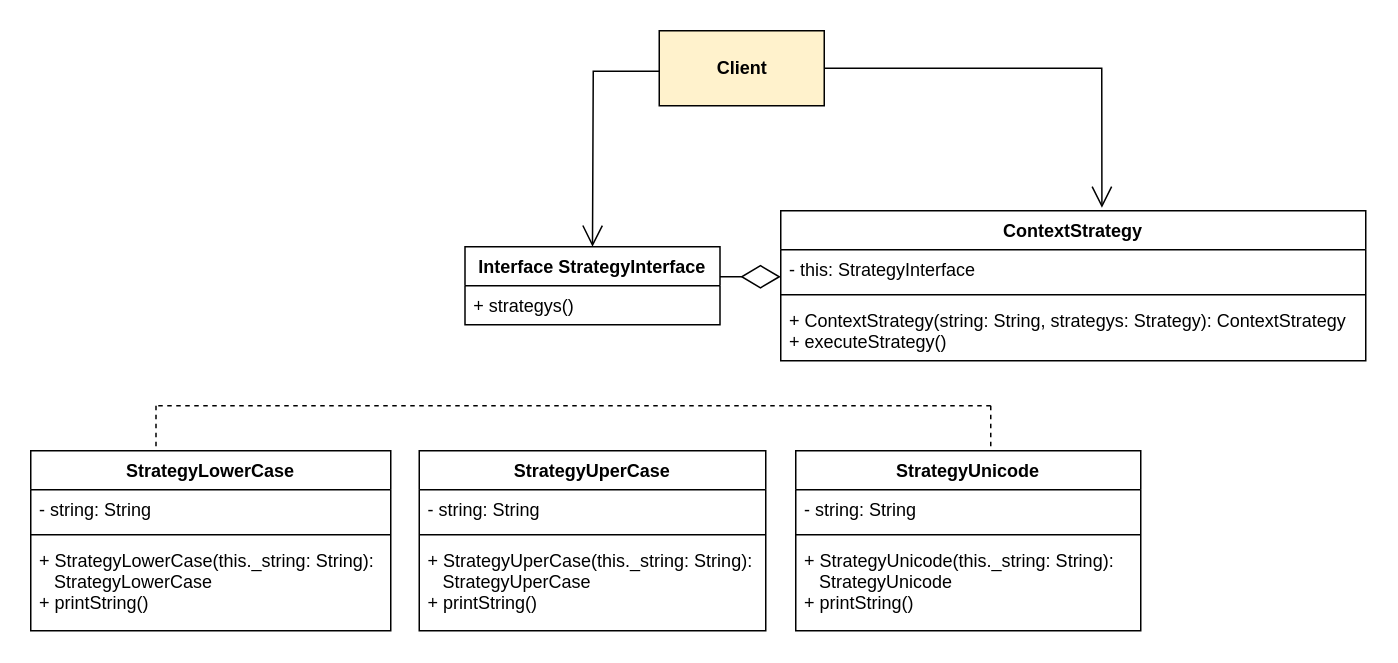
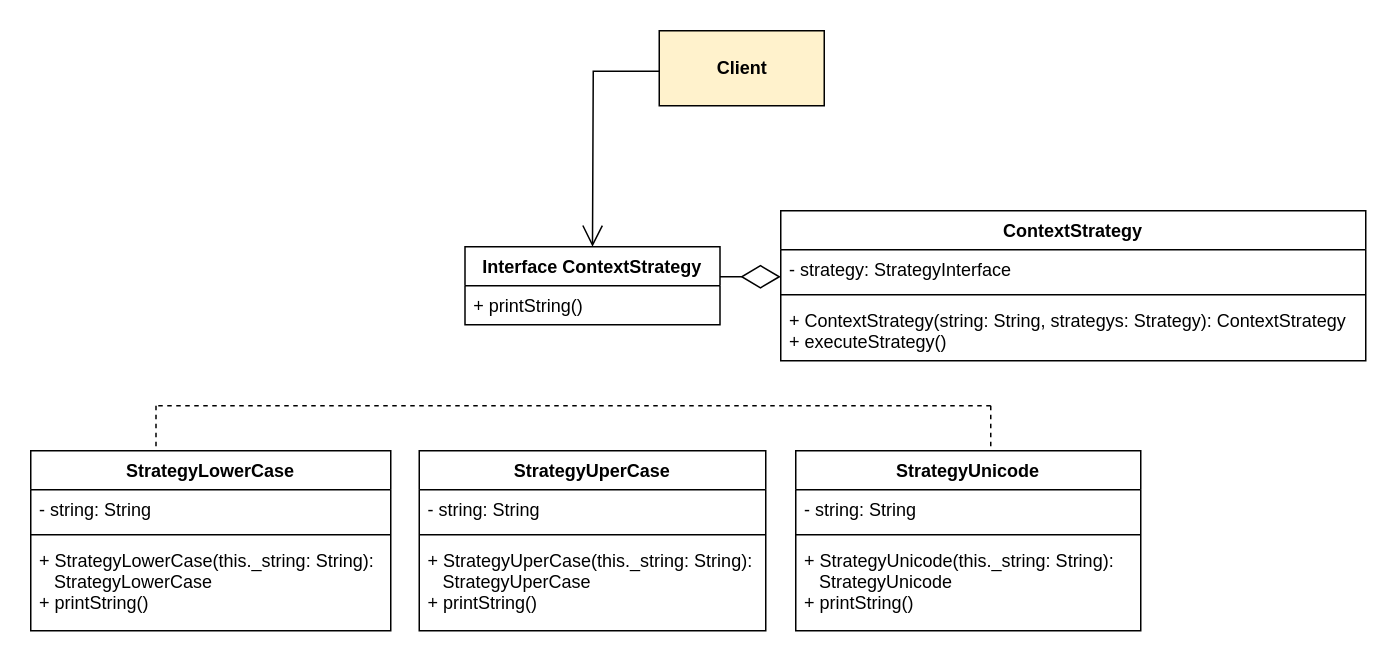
- <mxCell id="22" value="" style="endArrow=open;endFill=1;endSize=12;html=1;exitX=1;exitY=0.5;exitDx=0;exitDy=0;entryX=0.549;entryY=-0.02;entryDx=0;entryDy=0;entryPerimeter=0;rounded=0;" edge="1" parent="1" source="16" target="17"><mxGeometry width="160" relative="1" as="geometry"><mxPoint x="420" y="260" as="sourcePoint" /><mxPoint x="580" y="260" as="targetPoint" /><Array as="points"><mxPoint x="680" y="45" /><mxPoint x="734" y="45" /></Array></mxGeometry></mxCell>
- <mxCell id="2" value="Interface StrategyInterface" style="swimlane;fontStyle=1;childLayout=stackLayout;horizontal=1;startSize=26;fillColor=none;horizontalStack=0;resizeParent=1;resizeParentMax=0;resizeLast=0;collapsible=1;marginBottom=0;" vertex="1" parent="1"><mxGeometry x="309.5" y="164" width="170" height="52" as="geometry" /></mxCell>
+ <mxCell id="2" value="Interface ContextStrategy" style="swimlane;fontStyle=1;childLayout=stackLayout;horizontal=1;startSize=26;fillColor=none;horizontalStack=0;resizeParent=1;resizeParentMax=0;resizeLast=0;collapsible=1;marginBottom=0;" vertex="1" parent="1"><mxGeometry x="309.5" y="164" width="170" height="52" as="geometry" /></mxCell>
- <mxCell id="18" value="- this: StrategyInterface" style="text;strokeColor=none;fillColor=none;align=left;verticalAlign=top;spacingLeft=4;spacingRight=4;overflow=hidden;rotatable=0;points=[[0,0.5],[1,0.5]];portConstraint=eastwest;" vertex="1" parent="17"><mxGeometry y="26" width="390" height="26" as="geometry" /></mxCell>
+ <mxCell id="18" value="- strategy: StrategyInterface" style="text;strokeColor=none;fillColor=none;align=left;verticalAlign=top;spacingLeft=4;spacingRight=4;overflow=hidden;rotatable=0;points=[[0,0.5],[1,0.5]];portConstraint=eastwest;" vertex="1" parent="17"><mxGeometry y="26" width="390" height="26" as="geometry" /></mxCell>
- <mxCell id="3" value="+ strategys()" style="text;strokeColor=none;fillColor=none;align=left;verticalAlign=top;spacingLeft=4;spacingRight=4;overflow=hidden;rotatable=0;points=[[0,0.5],[1,0.5]];portConstraint=eastwest;" vertex="1" parent="2"><mxGeometry y="26" width="170" height="26" as="geometry" /></mxCell>
+ <mxCell id="3" value="+ printString()" style="text;strokeColor=none;fillColor=none;align=left;verticalAlign=top;spacingLeft=4;spacingRight=4;overflow=hidden;rotatable=0;points=[[0,0.5],[1,0.5]];portConstraint=eastwest;" vertex="1" parent="2"><mxGeometry y="26" width="170" height="26" as="geometry" /></mxCell>
